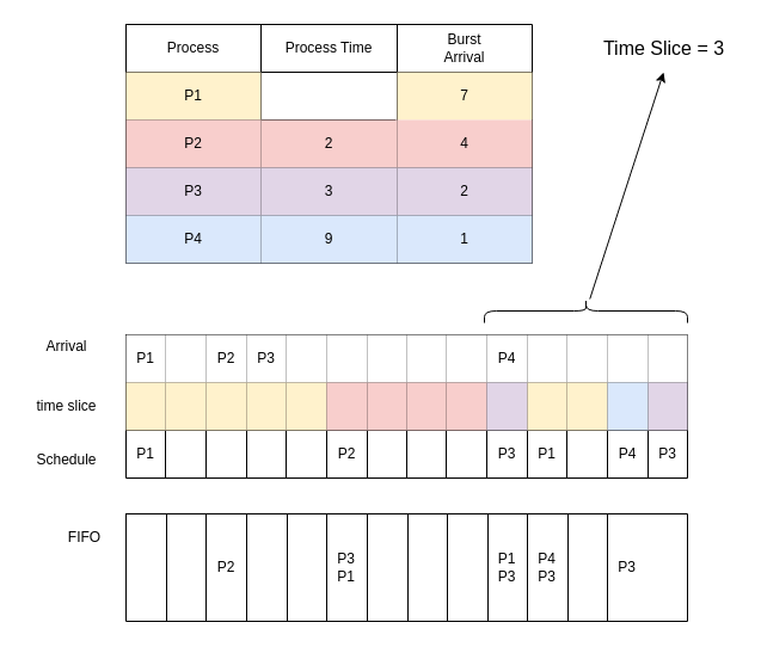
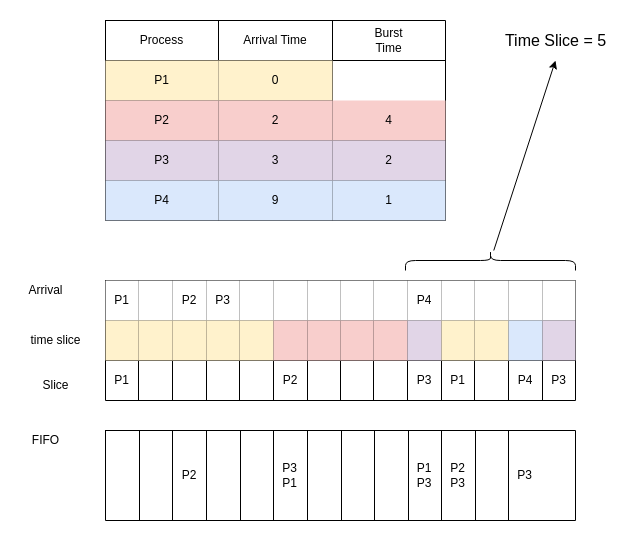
- <mxCell id="5" value="Process Time" style="shape=partialRectangle;html=1;whiteSpace=wrap;connectable=0;overflow=hidden;fillColor=none;top=0;left=0;bottom=0;right=0;" vertex="1" parent="3"><mxGeometry x="113" width="114" height="40" as="geometry" /></mxCell>
+ <mxCell id="5" value="Arrival Time" style="shape=partialRectangle;html=1;whiteSpace=wrap;connectable=0;overflow=hidden;fillColor=none;top=0;left=0;bottom=0;right=0;" vertex="1" parent="3"><mxGeometry x="113" width="114" height="40" as="geometry" /></mxCell>
- <mxCell id="6" value="Burst&lt;br&gt;Arrival" style="shape=partialRectangle;html=1;whiteSpace=wrap;connectable=0;overflow=hidden;fillColor=none;top=0;left=0;bottom=0;right=0;" vertex="1" parent="3"><mxGeometry x="227" width="113" height="40" as="geometry" /></mxCell>
+ <mxCell id="6" value="Burst&lt;br&gt;Time" style="shape=partialRectangle;html=1;whiteSpace=wrap;connectable=0;overflow=hidden;fillColor=none;top=0;left=0;bottom=0;right=0;" vertex="1" parent="3"><mxGeometry x="227" width="113" height="40" as="geometry" /></mxCell>
- <mxCell id="73" value="&lt;font style=&quot;font-size: 16px&quot;&gt;Time Slice = 3&lt;/font&gt;" style="text;html=1;align=center;verticalAlign=middle;resizable=0;points=[];autosize=1;" vertex="1" parent="1"><mxGeometry x="495" y="30" width="120" height="20" as="geometry" /></mxCell>
+ <mxCell id="73" value="&lt;font style=&quot;font-size: 16px&quot;&gt;Time Slice = 5&lt;/font&gt;" style="text;html=1;align=center;verticalAlign=middle;resizable=0;points=[];autosize=1;" vertex="1" parent="1"><mxGeometry x="495" y="30" width="120" height="20" as="geometry" /></mxCell>
+ <mxCell id="9" value="0" style="shape=partialRectangle;html=1;whiteSpace=wrap;connectable=0;overflow=hidden;fillColor=#fff2cc;top=0;left=0;bottom=0;right=0;strokeColor=#d6b656;" vertex="1" parent="7"><mxGeometry x="113" width="114" height="40" as="geometry" /></mxCell>
- <mxCell id="10" value="7" style="shape=partialRectangle;html=1;whiteSpace=wrap;connectable=0;overflow=hidden;fillColor=#fff2cc;top=0;left=0;bottom=0;right=0;strokeColor=#d6b656;" vertex="1" parent="7"><mxGeometry x="227" width="113" height="40" as="geometry" /></mxCell>
- <mxCell id="89" value="Arrival" style="text;html=1;align=center;verticalAlign=middle;resizable=0;points=[];autosize=1;" vertex="1" parent="1"><mxGeometry x="30" y="280" width="50" height="20" as="geometry" /></mxCell>
+ <mxCell id="89" value="Arrival" style="text;html=1;align=center;verticalAlign=middle;resizable=0;points=[];autosize=1;" vertex="1" parent="1"><mxGeometry x="20" y="280" width="50" height="20" as="geometry" /></mxCell>
- <mxCell id="70" value="Schedule" style="text;html=1;align=center;verticalAlign=middle;resizable=0;points=[];autosize=1;" vertex="1" parent="1"><mxGeometry x="20" y="375" width="70" height="20" as="geometry" /></mxCell>
+ <mxCell id="70" value="Slice" style="text;html=1;align=center;verticalAlign=middle;resizable=0;points=[];autosize=1;" vertex="1" parent="1"><mxGeometry x="20" y="375" width="70" height="20" as="geometry" /></mxCell>
- <mxCell id="69" value="FIFO" style="text;html=1;align=center;verticalAlign=middle;resizable=0;points=[];autosize=1;" vertex="1" parent="1"><mxGeometry x="50" y="440" width="40" height="20" as="geometry" /></mxCell>
+ <mxCell id="69" value="FIFO" style="text;html=1;align=center;verticalAlign=middle;resizable=0;points=[];autosize=1;" vertex="1" parent="1"><mxGeometry x="25" y="430" width="40" height="20" as="geometry" /></mxCell>
- <mxCell id="85" value="P4&lt;br&gt;P3" style="shape=partialRectangle;html=1;whiteSpace=wrap;connectable=0;overflow=hidden;fillColor=none;top=0;left=0;bottom=0;right=0;" vertex="1" parent="75"><mxGeometry x="336" width="33" height="90" as="geometry" /></mxCell>
+ <mxCell id="85" value="P2&lt;br&gt;P3" style="shape=partialRectangle;html=1;whiteSpace=wrap;connectable=0;overflow=hidden;fillColor=none;top=0;left=0;bottom=0;right=0;" vertex="1" parent="75"><mxGeometry x="336" width="33" height="90" as="geometry" /></mxCell>
